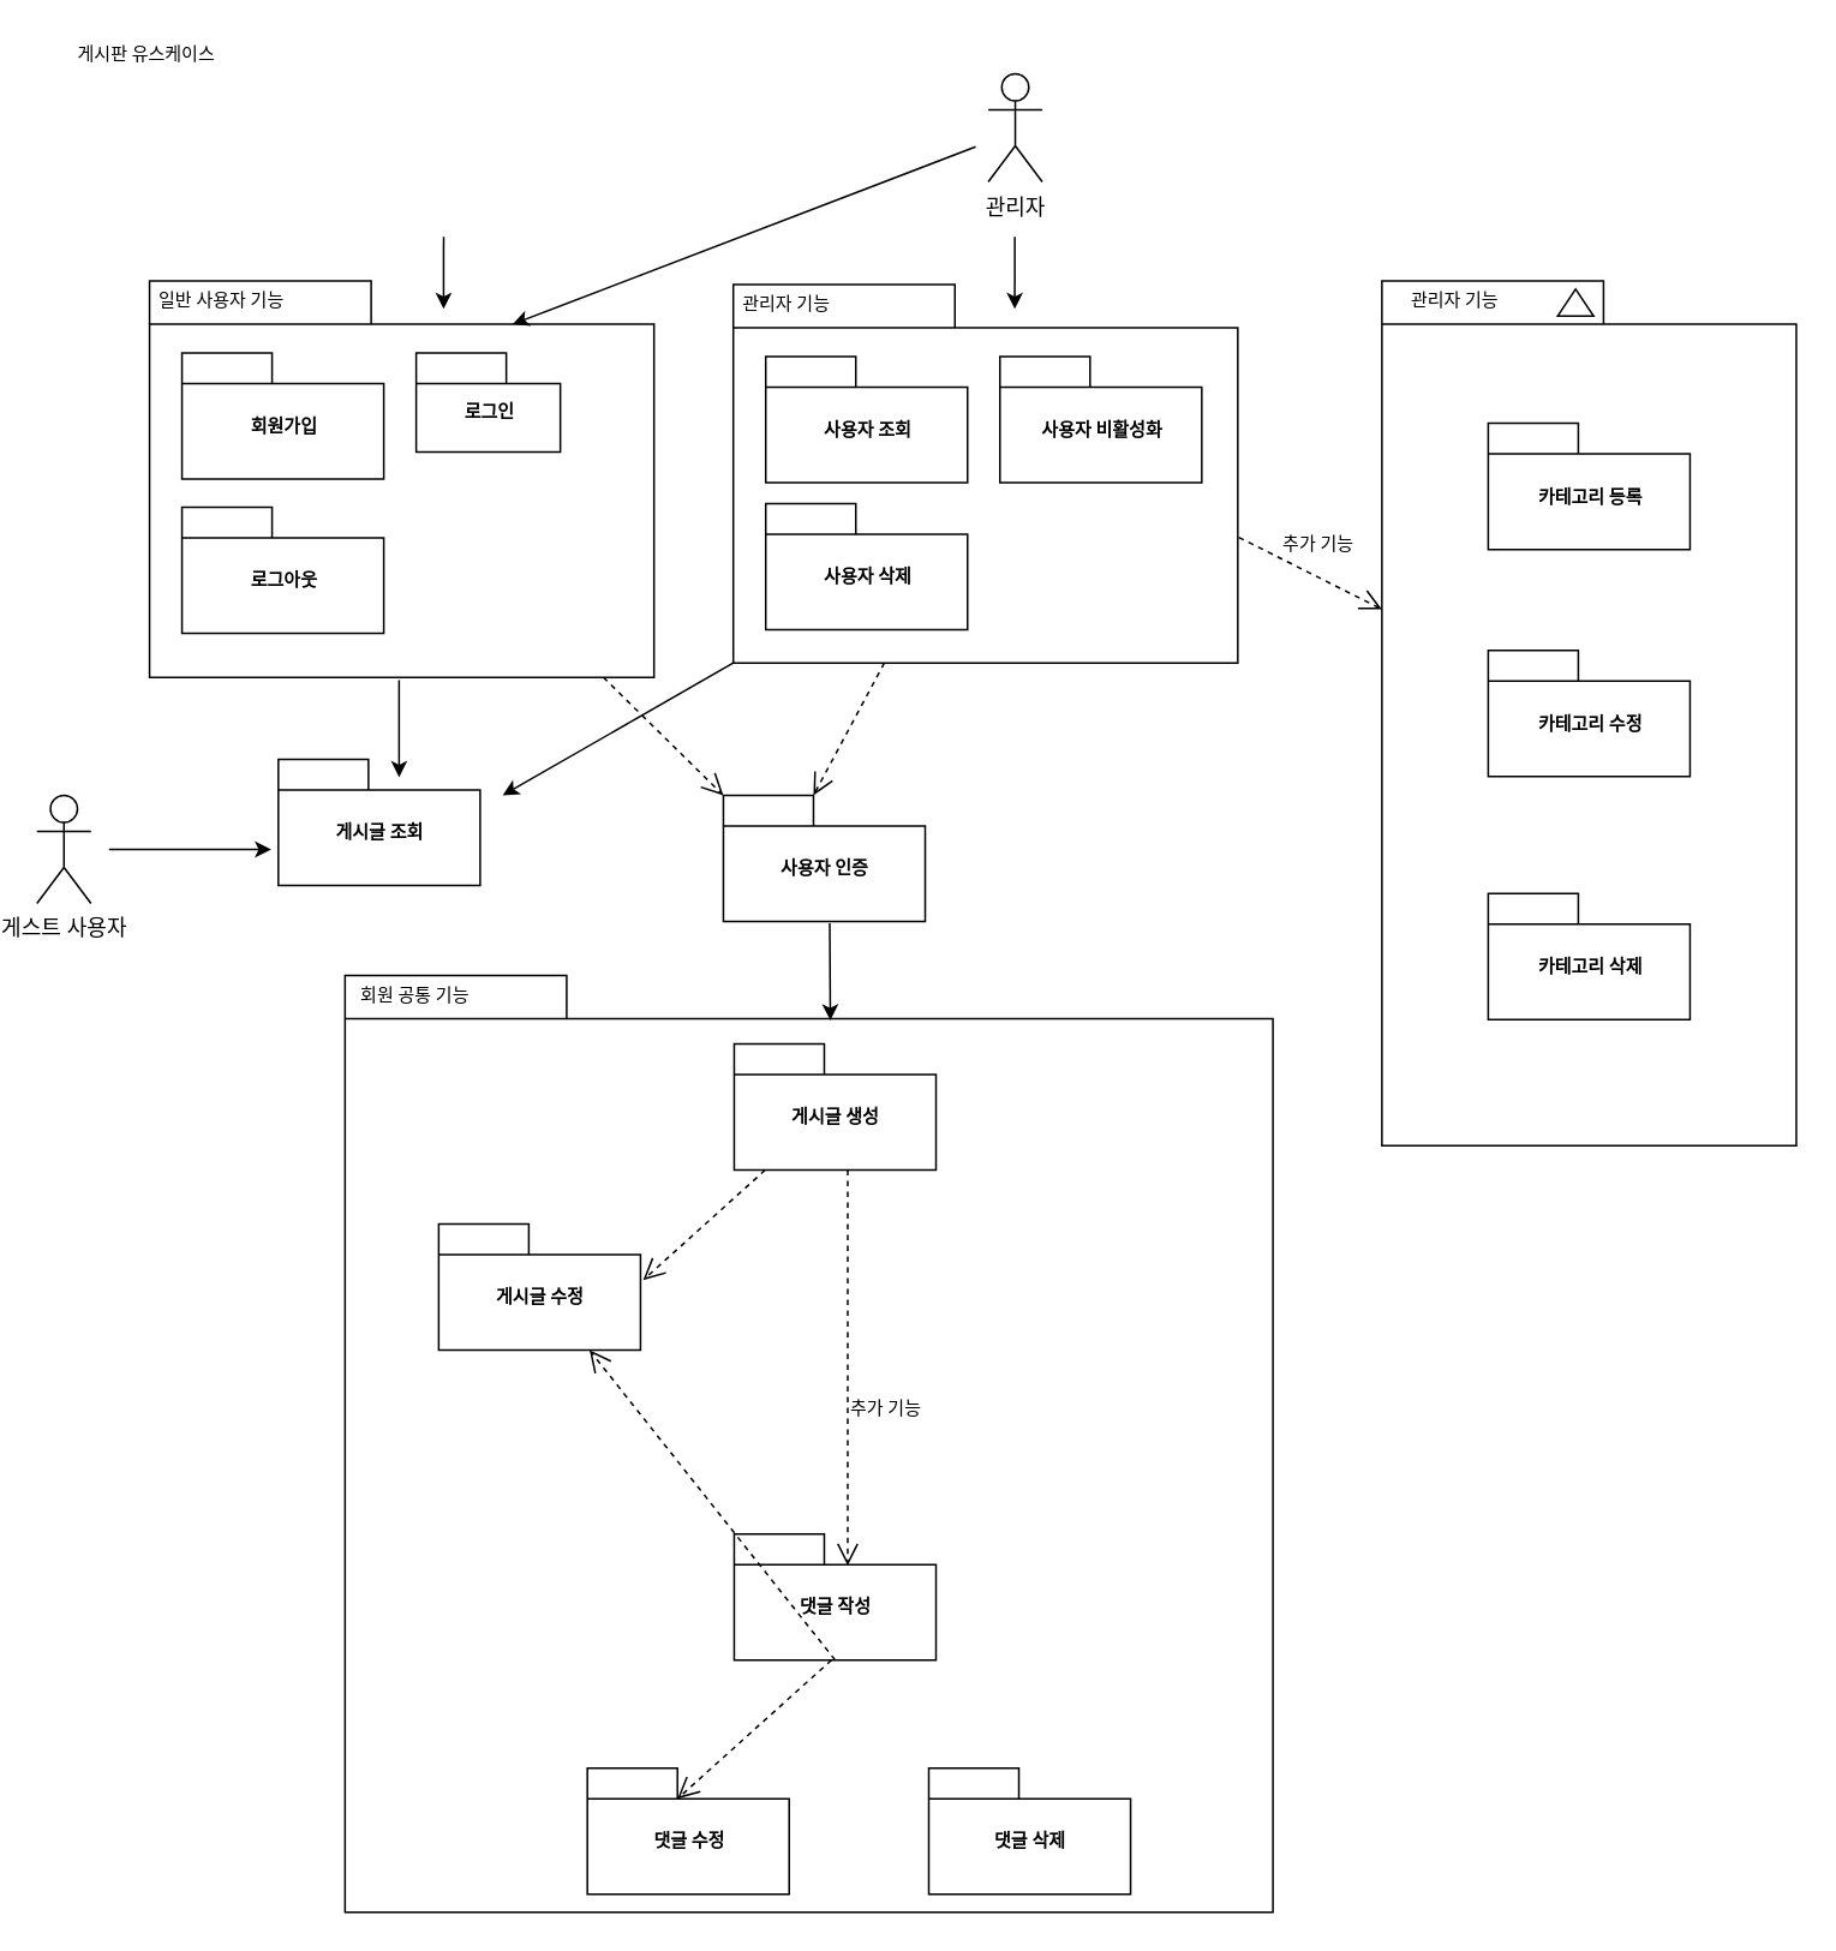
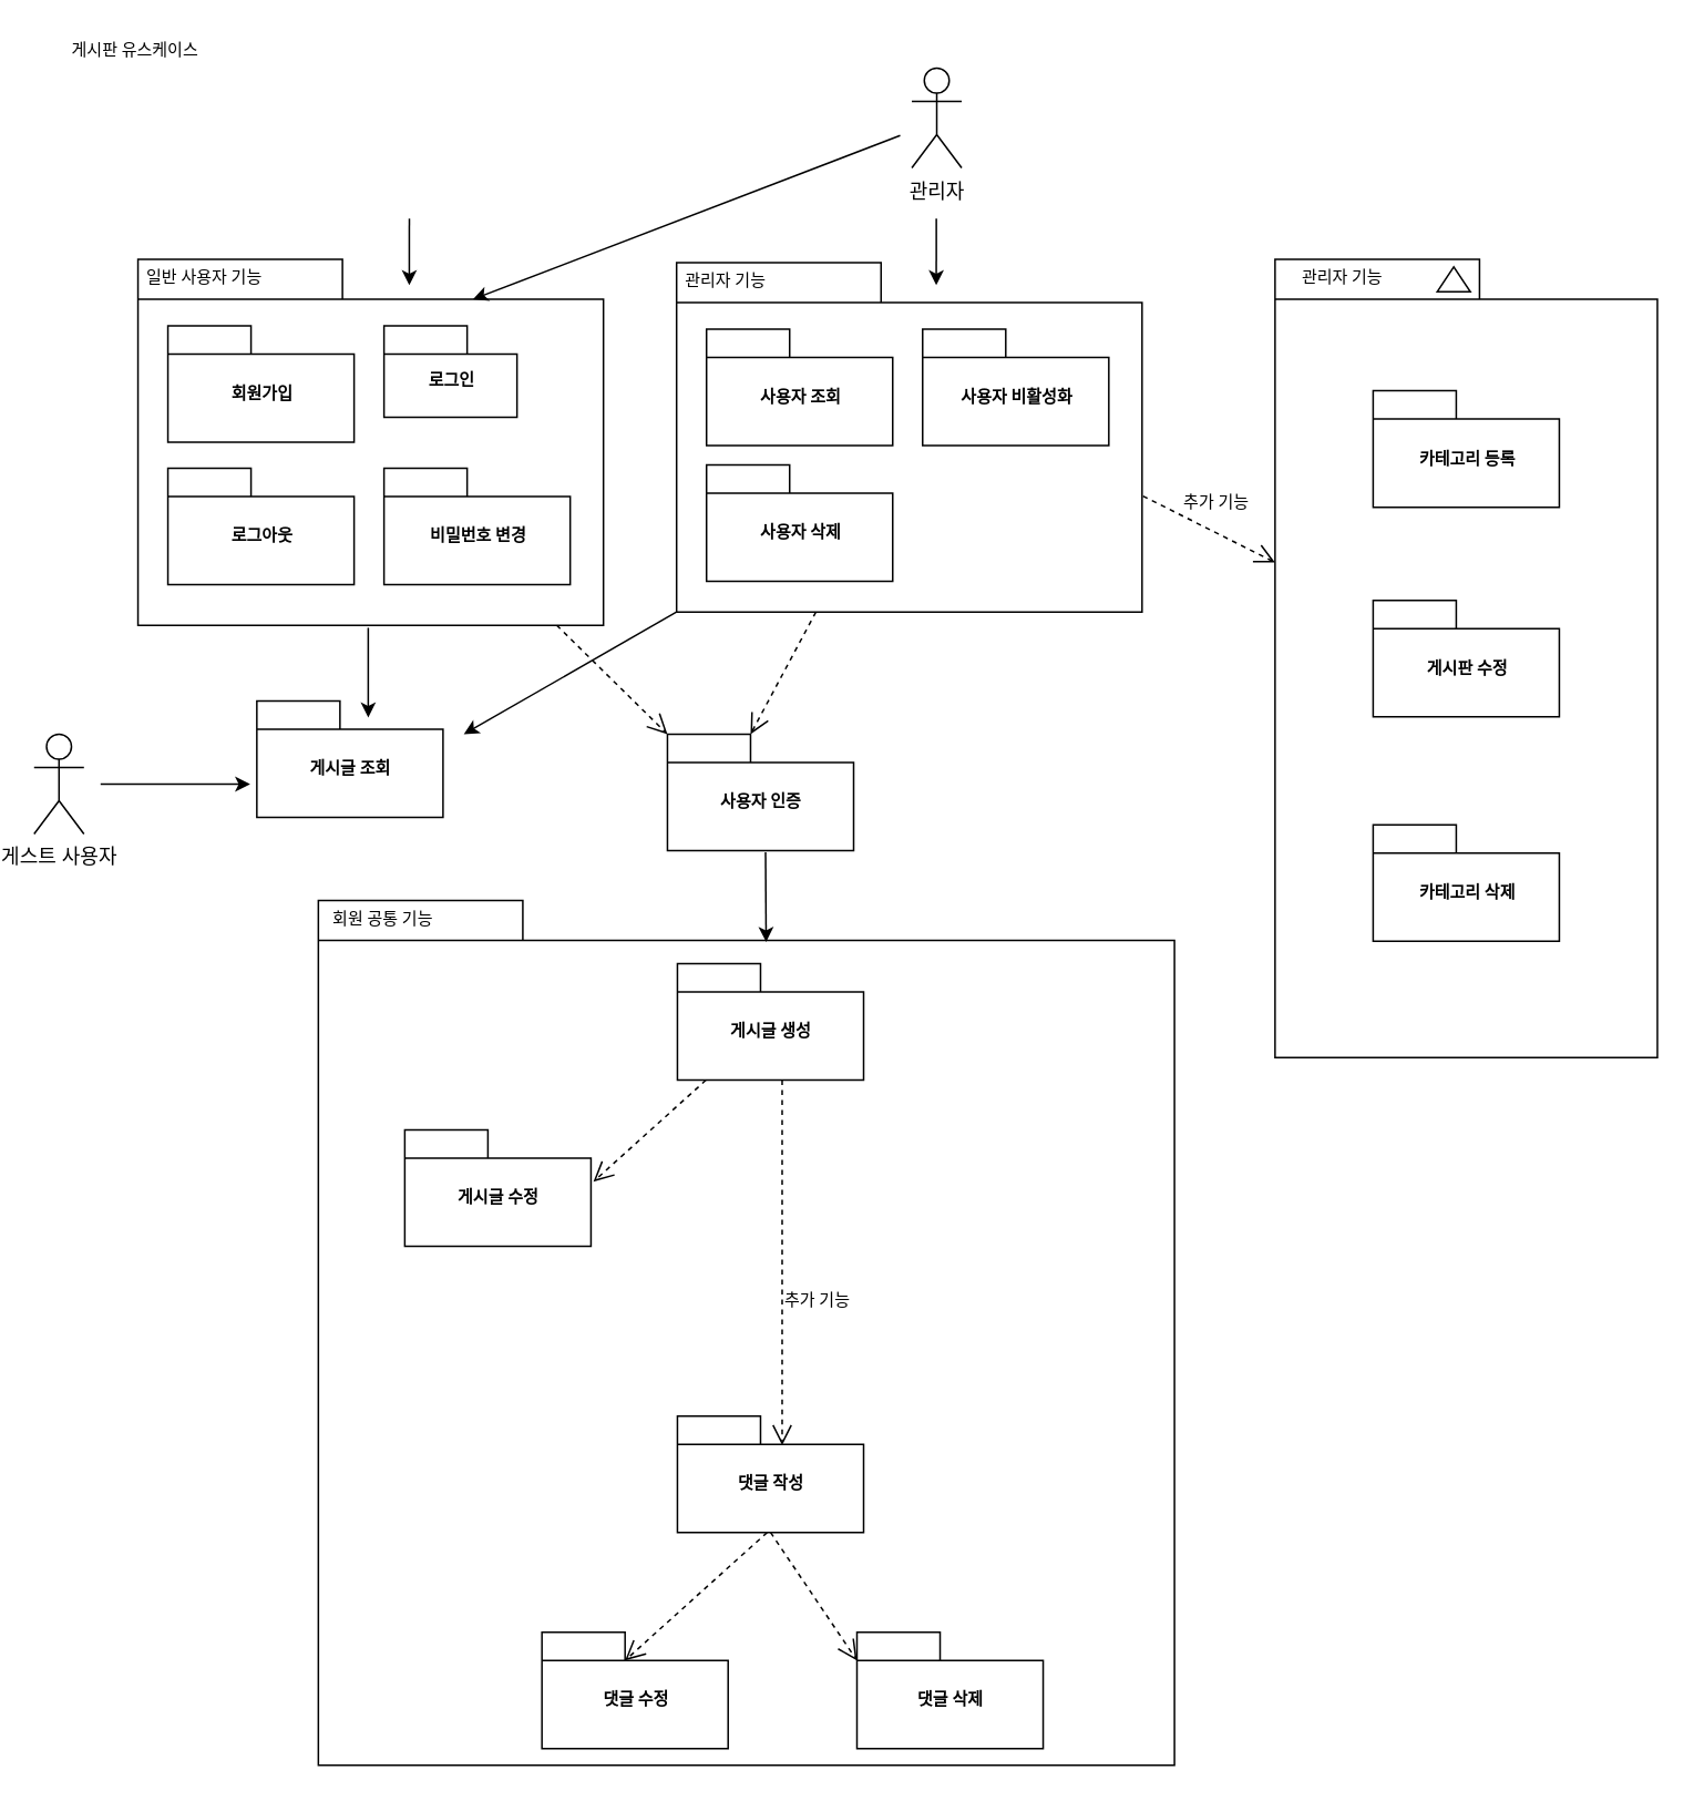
+ <mxCell id="7" value="비밀번호 변경" style="shape=folder;fontStyle=1;spacingTop=10;tabWidth=50;tabHeight=17;tabPosition=left;html=1;rounded=0;shadow=0;comic=0;labelBackgroundColor=none;strokeWidth=1;fontFamily=Verdana;fontSize=10;align=center;" parent="2" vertex="1"><mxGeometry x="148" y="125.5" width="112" height="70" as="geometry" /></mxCell>
- <mxCell id="20" value="카테고리 수정" style="shape=folder;fontStyle=1;spacingTop=10;tabWidth=50;tabHeight=17;tabPosition=left;html=1;rounded=0;shadow=0;comic=0;labelBackgroundColor=none;strokeWidth=1;fontFamily=Verdana;fontSize=10;align=center;" parent="16" vertex="1"><mxGeometry x="59" y="205" width="112" height="70" as="geometry" /></mxCell>
+ <mxCell id="20" value="게시판 수정" style="shape=folder;fontStyle=1;spacingTop=10;tabWidth=50;tabHeight=17;tabPosition=left;html=1;rounded=0;shadow=0;comic=0;labelBackgroundColor=none;strokeWidth=1;fontFamily=Verdana;fontSize=10;align=center;" parent="16" vertex="1"><mxGeometry x="59" y="205" width="112" height="70" as="geometry" /></mxCell>
- <mxCell id="38" style="edgeStyle=none;rounded=0;html=1;dashed=1;labelBackgroundColor=none;startFill=0;endArrow=open;endFill=0;endSize=10;fontFamily=Verdana;fontSize=10;exitX=0.5;exitY=1;exitDx=0;exitDy=0;exitPerimeter=0;" parent="1" source="28" target="27" edge="1"><mxGeometry relative="1" as="geometry"><mxPoint x="485.5" y="928" as="sourcePoint" /><mxPoint x="545.5" y="987" as="targetPoint" /></mxGeometry></mxCell>
+ <mxCell id="38" style="edgeStyle=none;rounded=0;html=1;dashed=1;labelBackgroundColor=none;startFill=0;endArrow=open;endFill=0;endSize=10;fontFamily=Verdana;fontSize=10;entryX=0;entryY=0;entryPerimeter=0;entryDx=0;entryDy=17;exitX=0.5;exitY=1;exitDx=0;exitDy=0;exitPerimeter=0;" parent="1" source="28" target="36" edge="1"><mxGeometry relative="1" as="geometry"><mxPoint x="485.5" y="928" as="sourcePoint" /><mxPoint x="545.5" y="987" as="targetPoint" /></mxGeometry></mxCell>
